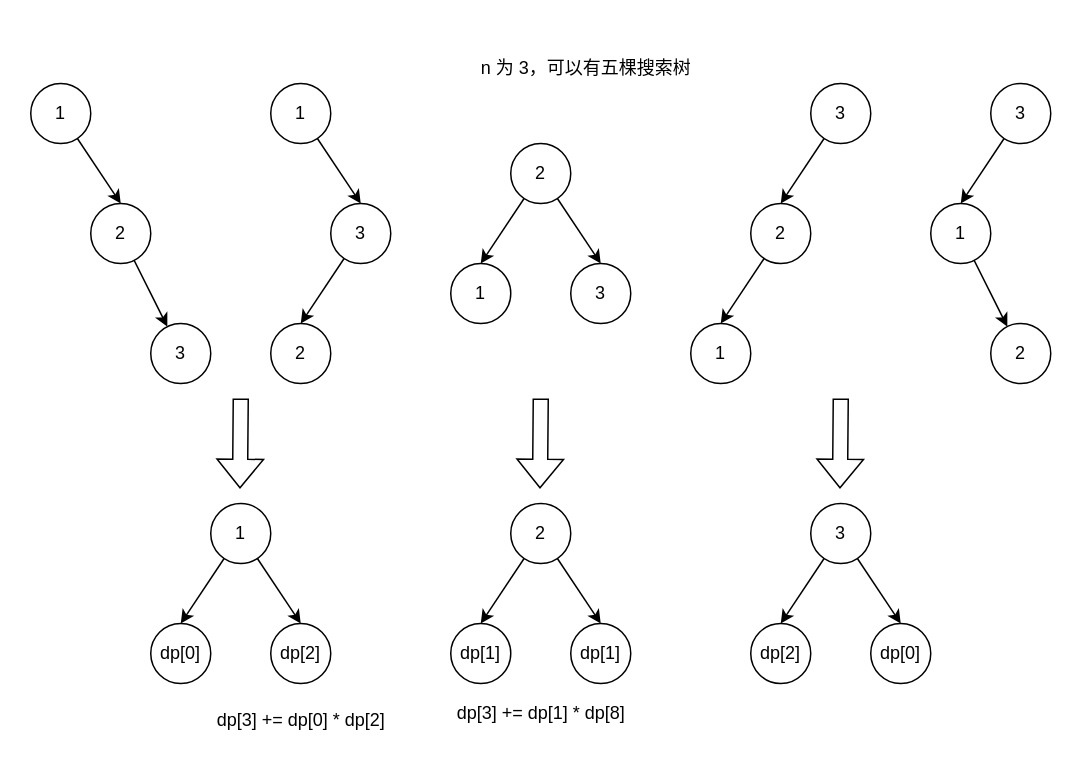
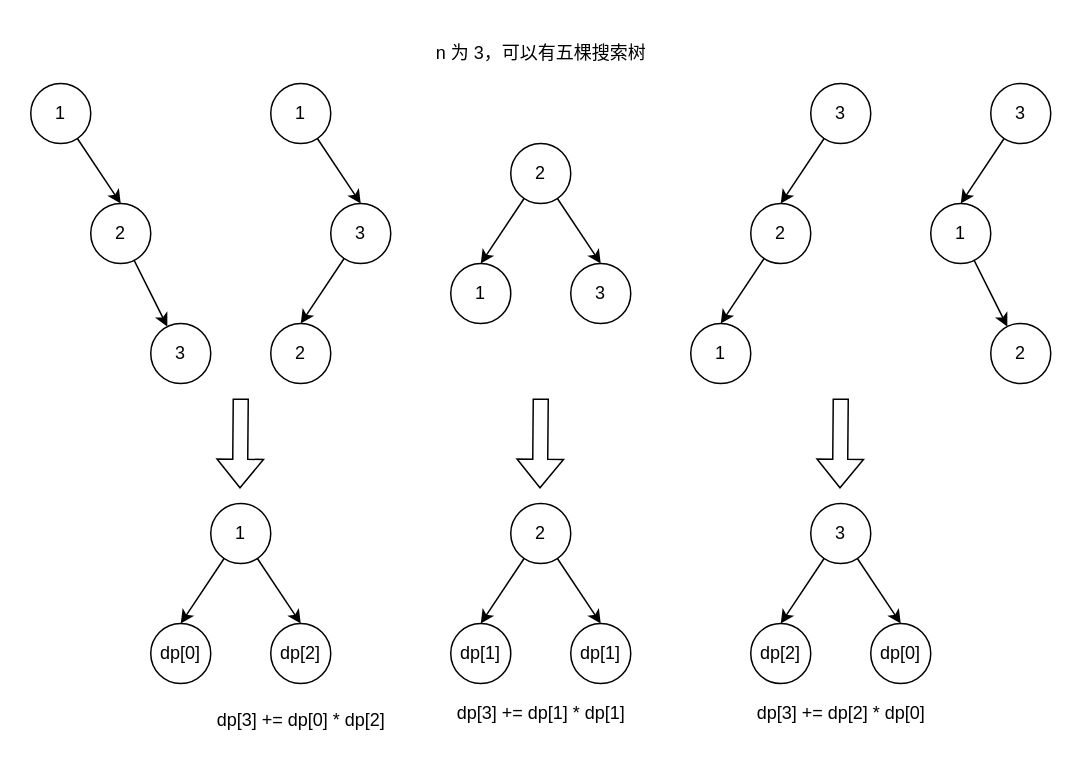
- <mxCell id="27" value="n 为 3，可以有五棵搜索树" style="text;html=1;align=center;verticalAlign=middle;resizable=0;points=[];autosize=1;strokeColor=none;fillColor=none;" vertex="1" parent="1"><mxGeometry x="310" y="30" width="160" height="30" as="geometry" /></mxCell>
+ <mxCell id="27" value="n 为 3，可以有五棵搜索树" style="text;html=1;align=center;verticalAlign=middle;resizable=0;points=[];autosize=1;strokeColor=none;fillColor=none;" vertex="1" parent="1"><mxGeometry x="280" y="20" width="160" height="30" as="geometry" /></mxCell>
- <mxCell id="44" value="dp[3] += dp[1] * dp[8]" style="text;html=1;align=center;verticalAlign=middle;resizable=0;points=[];autosize=1;strokeColor=none;fillColor=none;" vertex="1" parent="1"><mxGeometry x="290" y="460" width="140" height="30" as="geometry" /></mxCell>
+ <mxCell id="44" value="dp[3] += dp[1] * dp[1]" style="text;html=1;align=center;verticalAlign=middle;resizable=0;points=[];autosize=1;strokeColor=none;fillColor=none;" vertex="1" parent="1"><mxGeometry x="290" y="460" width="140" height="30" as="geometry" /></mxCell>
+ <mxCell id="45" value="dp[3] += dp[2] * dp[0]" style="text;html=1;align=center;verticalAlign=middle;resizable=0;points=[];autosize=1;strokeColor=none;fillColor=none;" vertex="1" parent="1"><mxGeometry x="490" y="460" width="140" height="30" as="geometry" /></mxCell>
